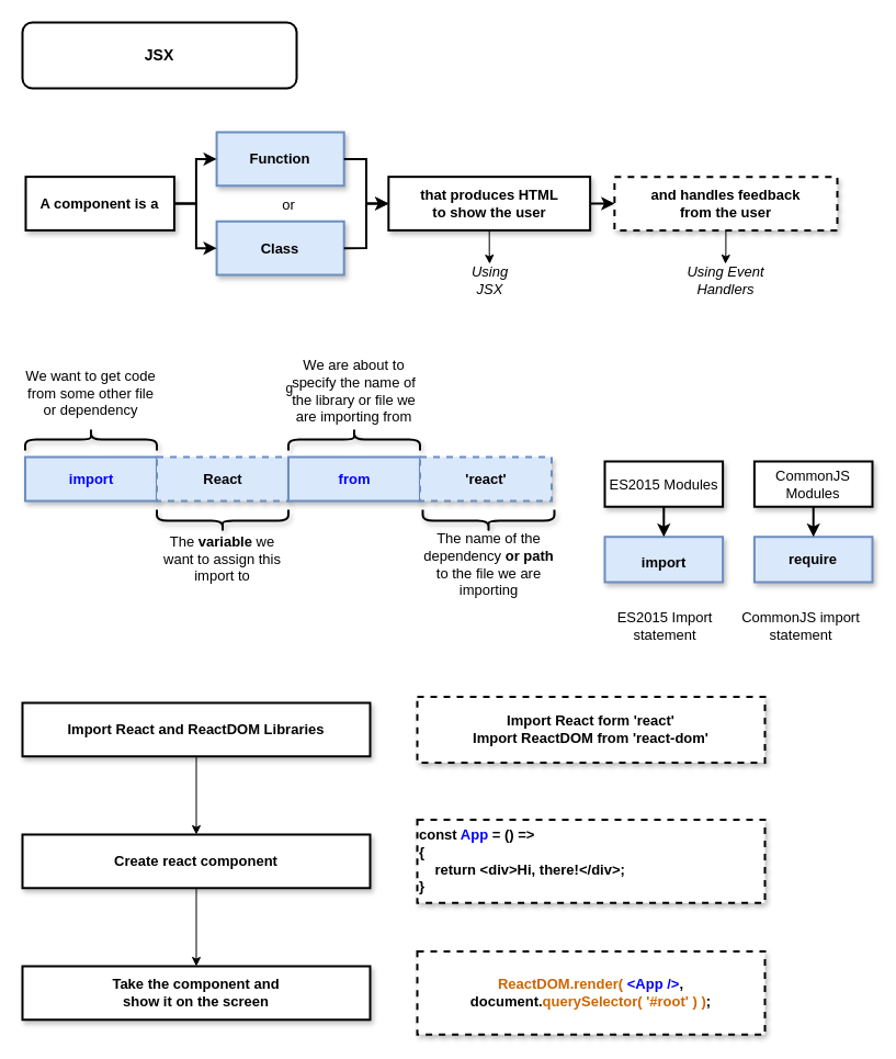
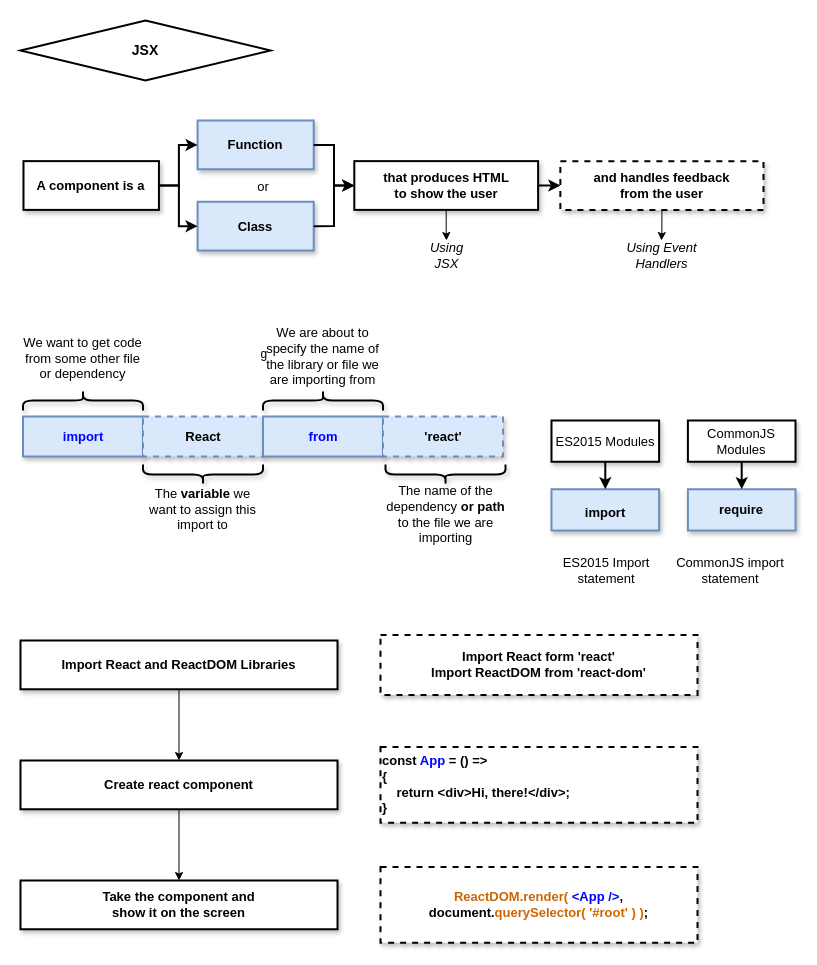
- <mxCell id="2" value="&lt;font style=&quot;font-size: 14px&quot;&gt;&lt;b&gt;JSX&lt;/b&gt;&lt;/font&gt;" style="rounded=1;whiteSpace=wrap;html=1;strokeWidth=2;" vertex="1" parent="1"><mxGeometry x="20" y="20" width="250" height="60" as="geometry" /></mxCell>
+ <mxCell id="2" value="&lt;font style=&quot;font-size: 14px&quot;&gt;&lt;b&gt;JSX&lt;/b&gt;&lt;/font&gt;" style="rhombus;whiteSpace=wrap;html=1;strokeWidth=2;" vertex="1" parent="1"><mxGeometry x="20" y="20" width="250" height="60" as="geometry" /></mxCell>
